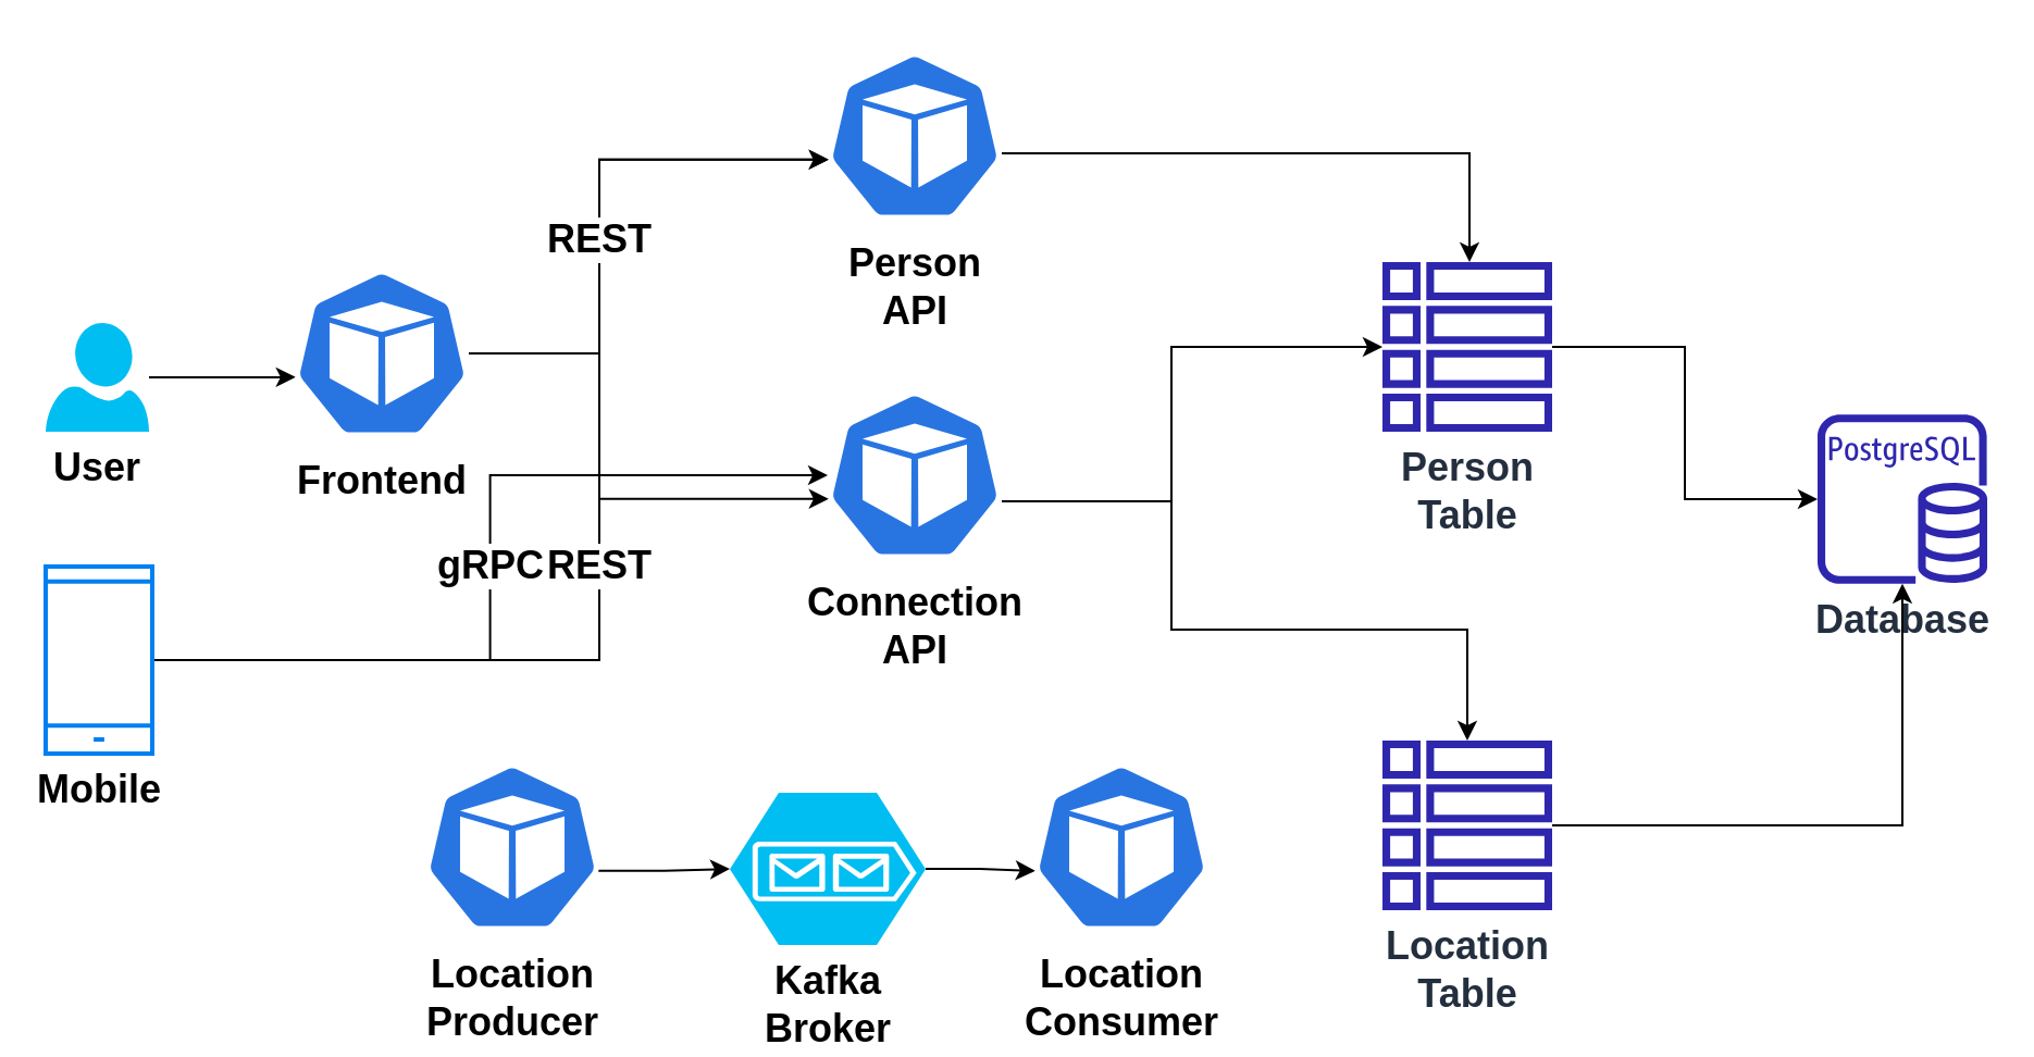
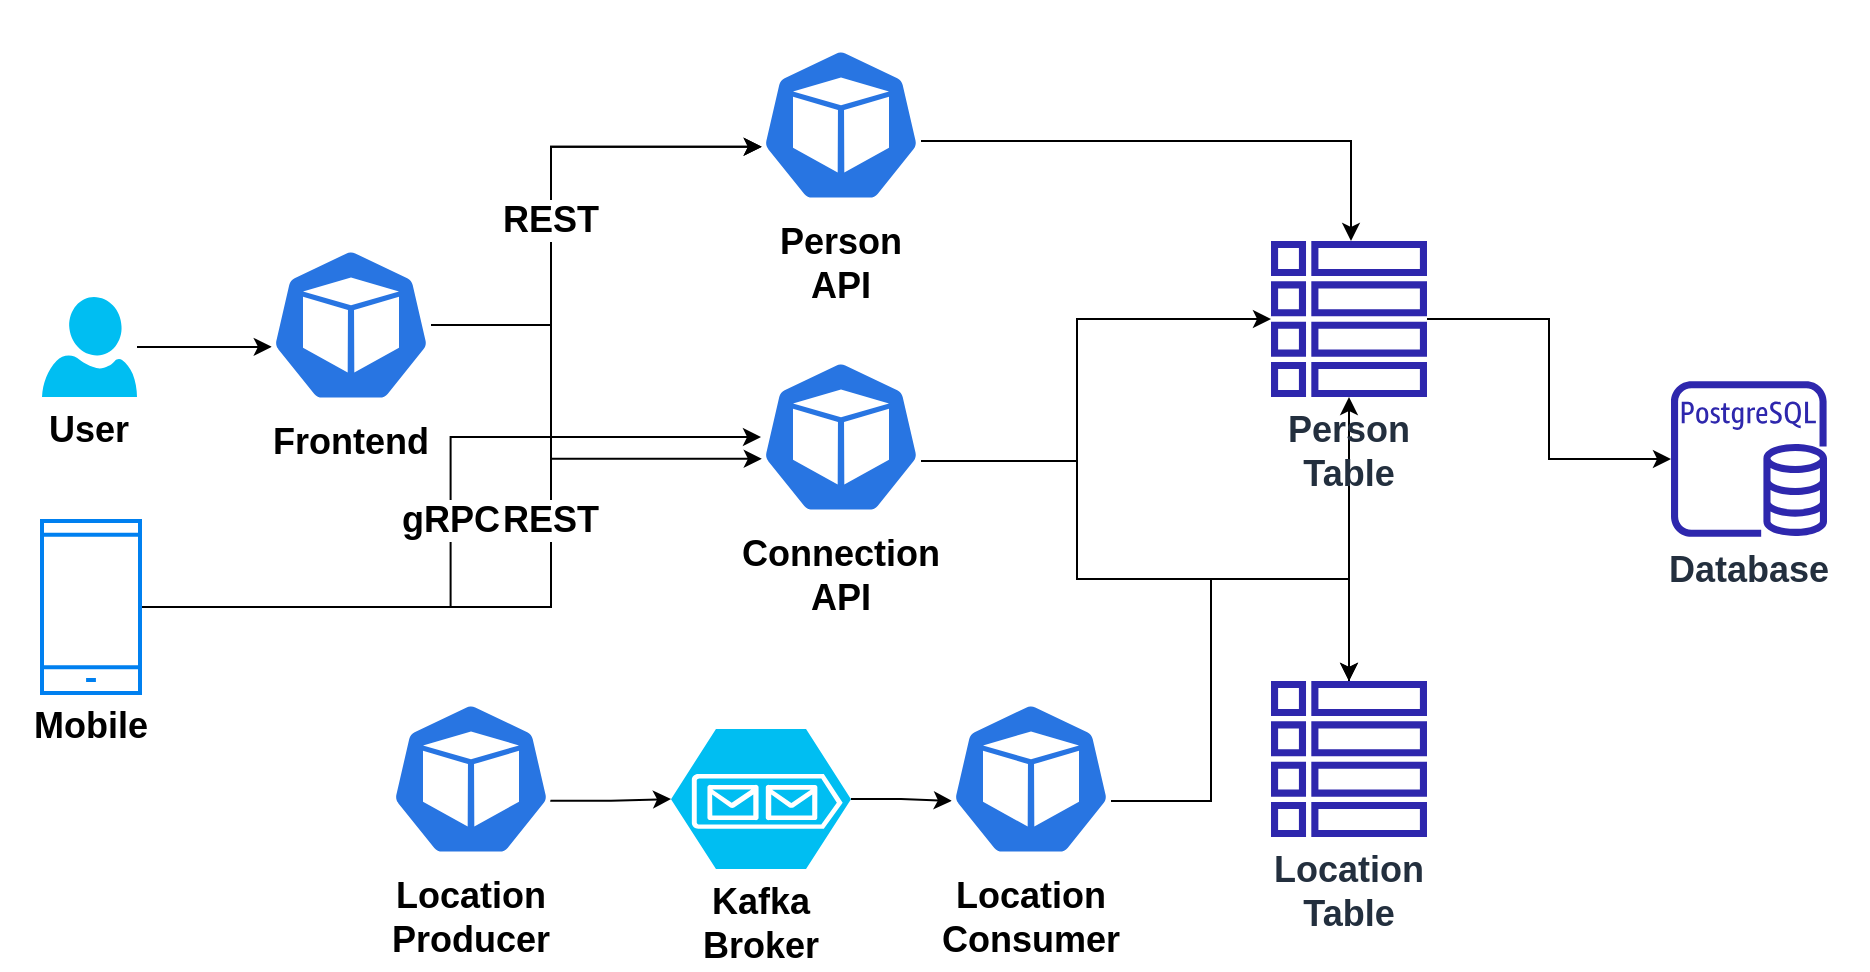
+ <mxCell id="14" style="edgeStyle=orthogonalEdgeStyle;rounded=0;orthogonalLoop=1;jettySize=auto;html=1;fontSize=18;" edge="1" parent="1" source="15" target="4"><mxGeometry relative="1" as="geometry"><Array as="points"><mxPoint x="605" y="400" /><mxPoint x="605" y="289" /></Array></mxGeometry></mxCell>
- <mxCell id="3" style="edgeStyle=orthogonalEdgeStyle;rounded=0;orthogonalLoop=1;jettySize=auto;html=1;" edge="1" parent="1" source="4" target="2"><mxGeometry relative="1" as="geometry" /></mxCell>
+ <mxCell id="3" style="edgeStyle=orthogonalEdgeStyle;rounded=0;orthogonalLoop=1;jettySize=auto;html=1;" edge="1" parent="1" source="4" target="6"><mxGeometry relative="1" as="geometry" /></mxCell>
